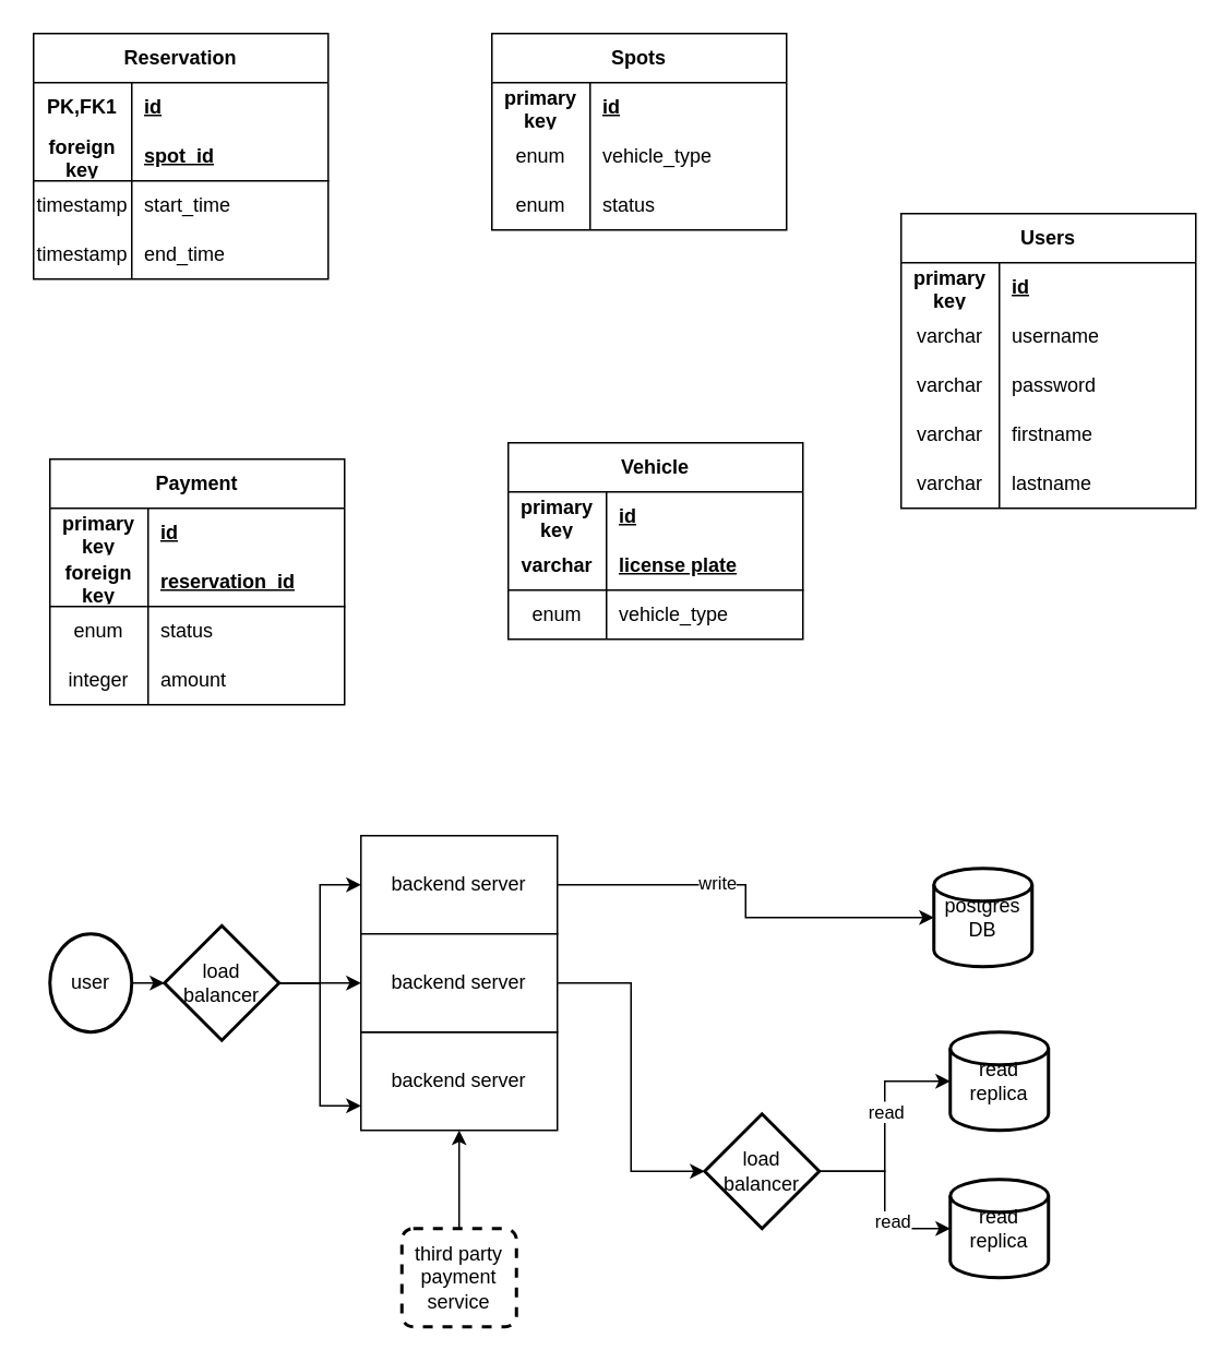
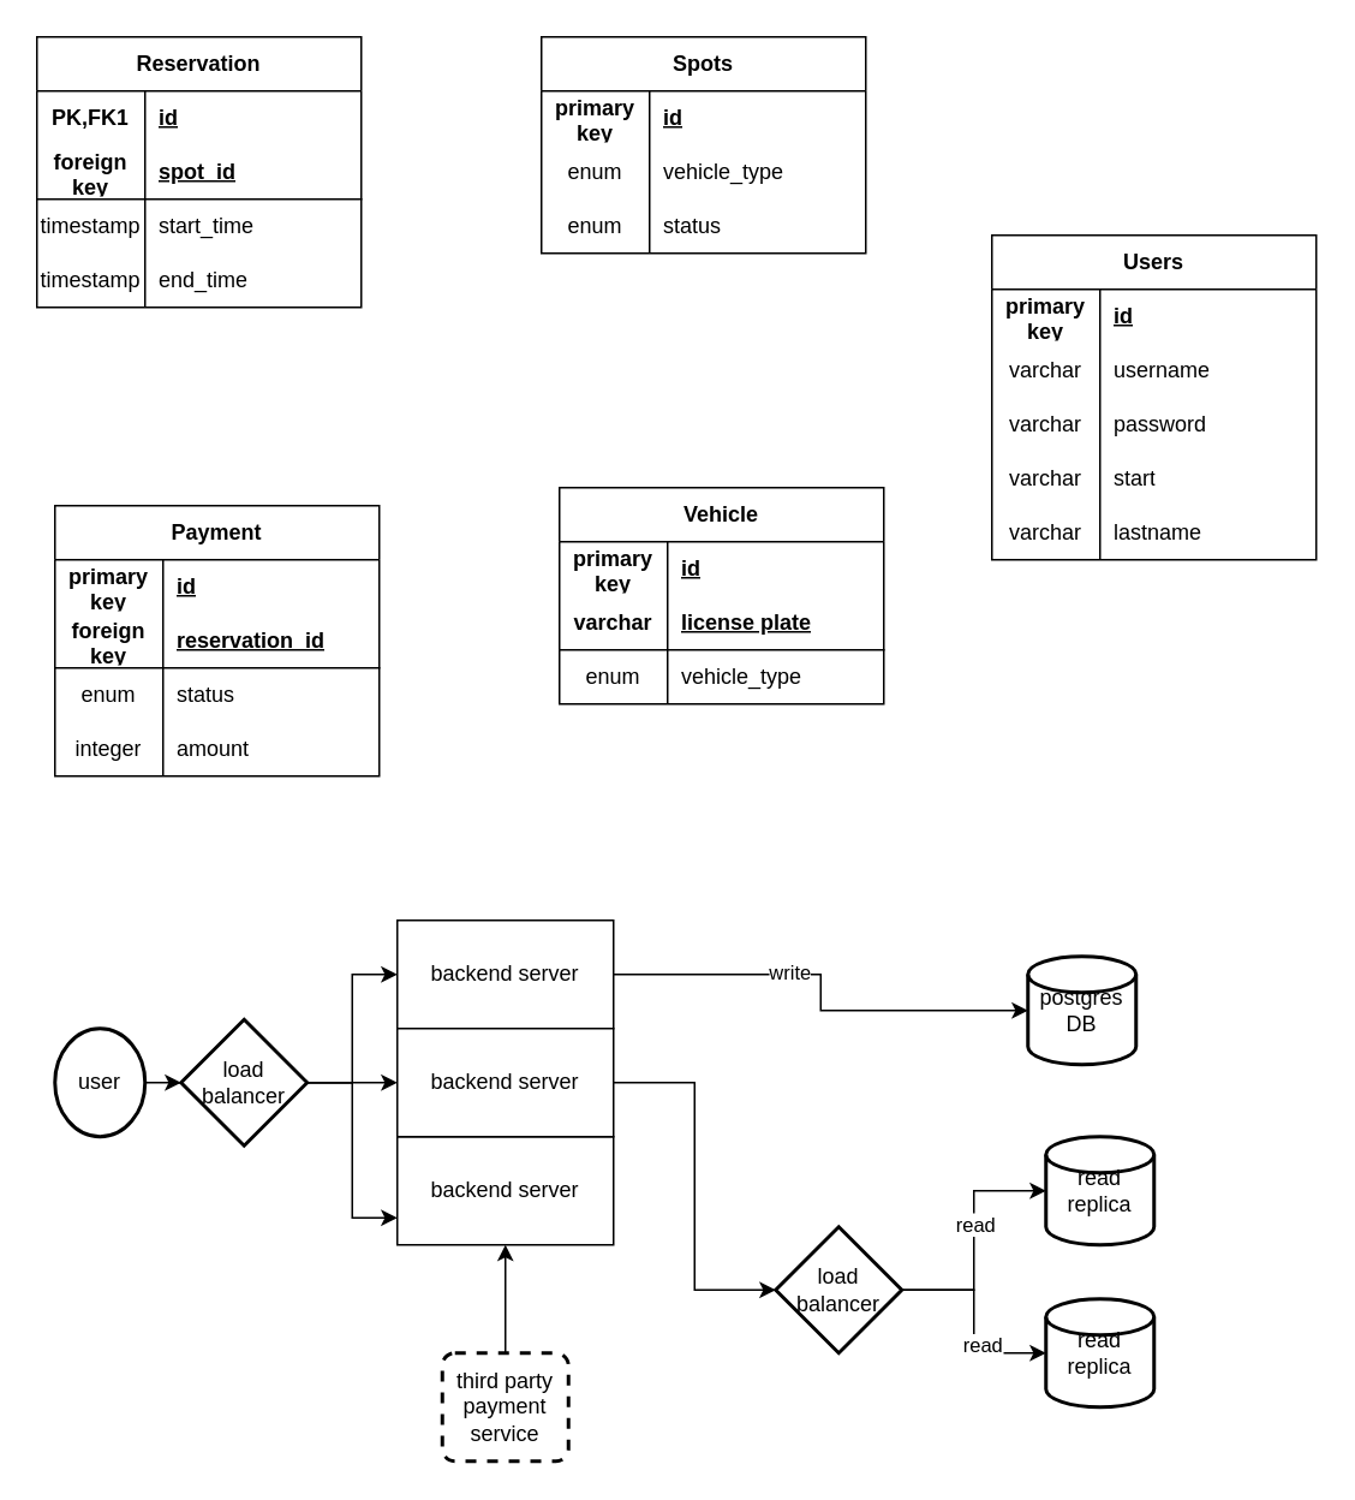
- <mxCell id="37" value="firstname" style="shape=partialRectangle;connectable=0;fillColor=none;top=0;left=0;bottom=0;right=0;align=left;spacingLeft=6;overflow=hidden;html=1;whiteSpace=wrap;" vertex="1" parent="35"><mxGeometry x="60" width="120" height="30" as="geometry"><mxRectangle width="120" height="30" as="alternateBounds" /></mxGeometry></mxCell>
+ <mxCell id="37" value="start" style="shape=partialRectangle;connectable=0;fillColor=none;top=0;left=0;bottom=0;right=0;align=left;spacingLeft=6;overflow=hidden;html=1;whiteSpace=wrap;" vertex="1" parent="35"><mxGeometry x="60" width="120" height="30" as="geometry"><mxRectangle width="120" height="30" as="alternateBounds" /></mxGeometry></mxCell>
